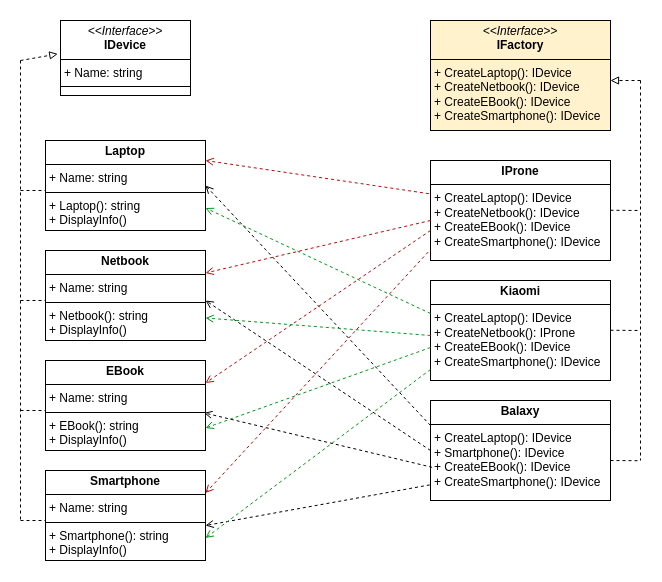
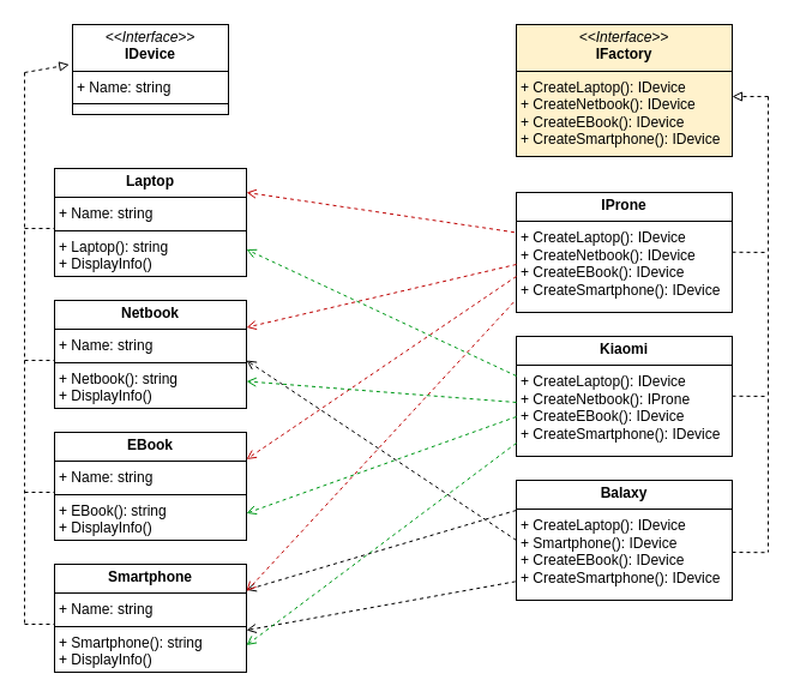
- <mxCell id="22" value="" style="endArrow=open;html=1;rounded=0;exitX=0;exitY=0.25;exitDx=0;exitDy=0;entryX=1;entryY=0.5;entryDx=0;entryDy=0;endFill=0;dashed=1;" edge="1" parent="1" source="10" target="3"><mxGeometry width="50" height="50" relative="1" as="geometry"><mxPoint x="250" y="270" as="sourcePoint" /><mxPoint x="300" y="220" as="targetPoint" /></mxGeometry></mxCell>
+ <mxCell id="22" value="" style="endArrow=open;html=1;rounded=0;exitX=0;exitY=0.25;exitDx=0;exitDy=0;endFill=0;dashed=1;" edge="1" parent="1" source="10" target="6"><mxGeometry width="50" height="50" relative="1" as="geometry"><mxPoint x="250" y="270" as="sourcePoint" /><mxPoint x="300" y="220" as="targetPoint" /></mxGeometry></mxCell>
- <mxCell id="24" value="" style="endArrow=open;html=1;rounded=0;exitX=0.009;exitY=0.668;exitDx=0;exitDy=0;entryX=0.991;entryY=0.582;entryDx=0;entryDy=0;endFill=0;dashed=1;exitPerimeter=0;entryPerimeter=0;" edge="1" parent="1" source="10" target="5"><mxGeometry width="50" height="50" relative="1" as="geometry"><mxPoint x="430" y="550" as="sourcePoint" /><mxPoint x="205" y="400" as="targetPoint" /></mxGeometry></mxCell>
